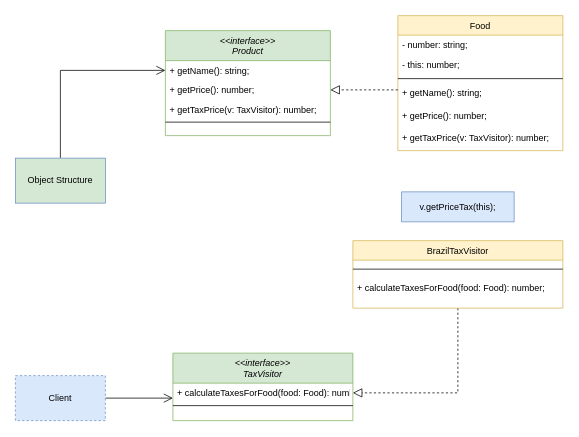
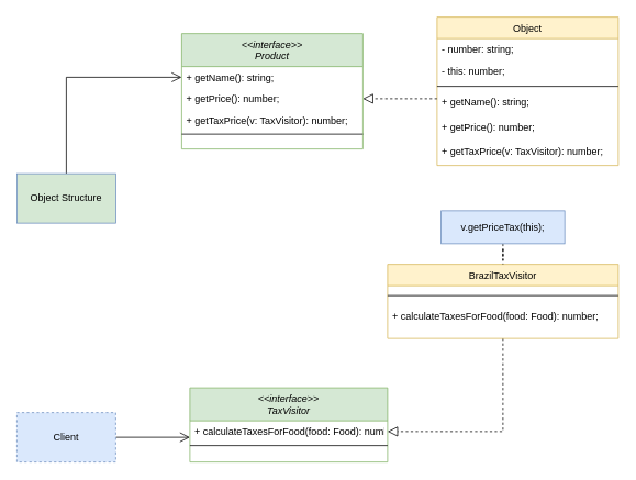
- <mxCell id="7" value="Food" style="swimlane;fontStyle=0;align=center;verticalAlign=top;childLayout=stackLayout;horizontal=1;startSize=26;horizontalStack=0;resizeParent=1;resizeLast=0;collapsible=1;marginBottom=0;rounded=0;shadow=0;strokeWidth=1;fillColor=#fff2cc;strokeColor=#d6b656;" parent="1" vertex="1"><mxGeometry x="530" y="20" width="220" height="180" as="geometry"><mxRectangle x="340" y="380" width="170" height="26" as="alternateBounds" /></mxGeometry></mxCell>
+ <mxCell id="7" value="Object" style="swimlane;fontStyle=0;align=center;verticalAlign=top;childLayout=stackLayout;horizontal=1;startSize=26;horizontalStack=0;resizeParent=1;resizeLast=0;collapsible=1;marginBottom=0;rounded=0;shadow=0;strokeWidth=1;fillColor=#fff2cc;strokeColor=#d6b656;" parent="1" vertex="1"><mxGeometry x="530" y="20" width="220" height="180" as="geometry"><mxRectangle x="340" y="380" width="170" height="26" as="alternateBounds" /></mxGeometry></mxCell>
+ <mxCell id="26" style="edgeStyle=orthogonalEdgeStyle;rounded=0;orthogonalLoop=1;jettySize=auto;html=1;dashed=1;strokeWidth=1;endArrow=none;endFill=0;endSize=10;" edge="1" parent="1" source="27" target="19"><mxGeometry relative="1" as="geometry" /></mxCell>
